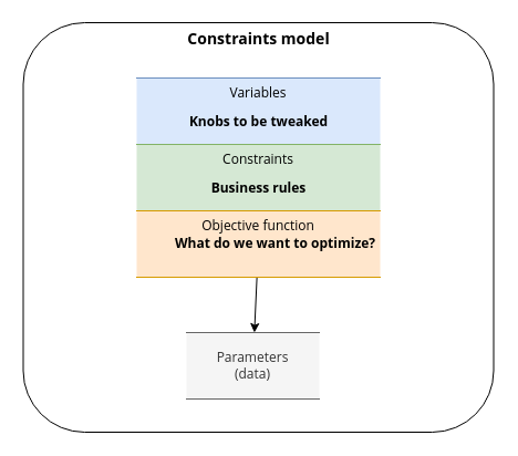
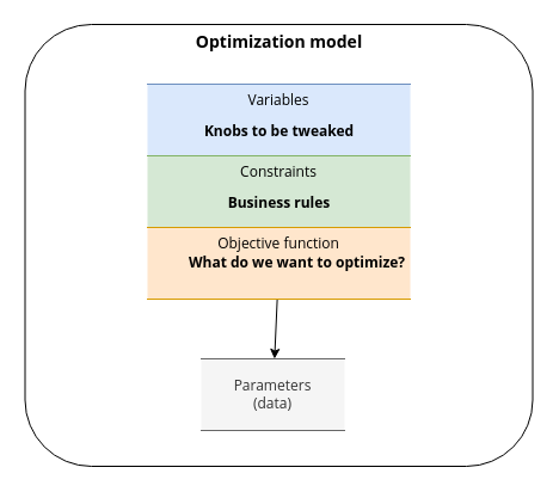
- <mxCell id="2" value="&lt;b&gt;&lt;font face=&quot;Open sans&quot; data-font-src=&quot;https://fonts.googleapis.com/css?family=Open+sans&quot; style=&quot;font-size: 14px&quot;&gt;Constraints model&lt;/font&gt;&lt;/b&gt;" style="rounded=1;whiteSpace=wrap;html=1;shadow=0;horizontal=1;verticalAlign=top;" parent="1" vertex="1"><mxGeometry x="20.5" y="20" width="425" height="370" as="geometry" /></mxCell>
+ <mxCell id="2" value="&lt;b&gt;&lt;font face=&quot;Open sans&quot; data-font-src=&quot;https://fonts.googleapis.com/css?family=Open+sans&quot; style=&quot;font-size: 14px&quot;&gt;Optimization model&lt;/font&gt;&lt;/b&gt;" style="rounded=1;whiteSpace=wrap;html=1;shadow=0;horizontal=1;verticalAlign=top;" parent="1" vertex="1"><mxGeometry x="20.5" y="20" width="425" height="370" as="geometry" /></mxCell>
